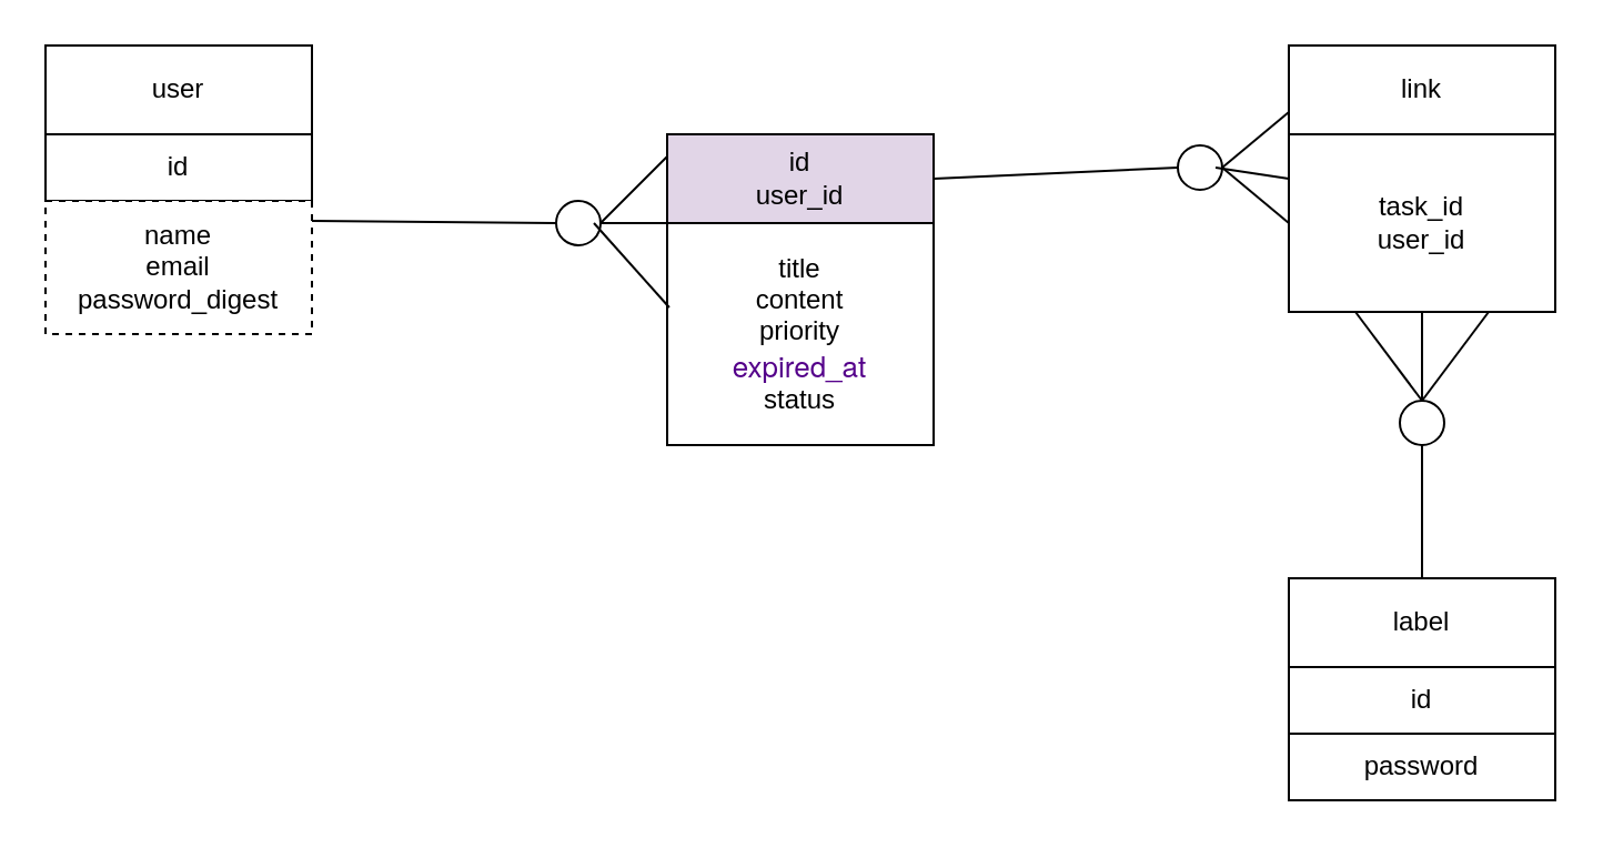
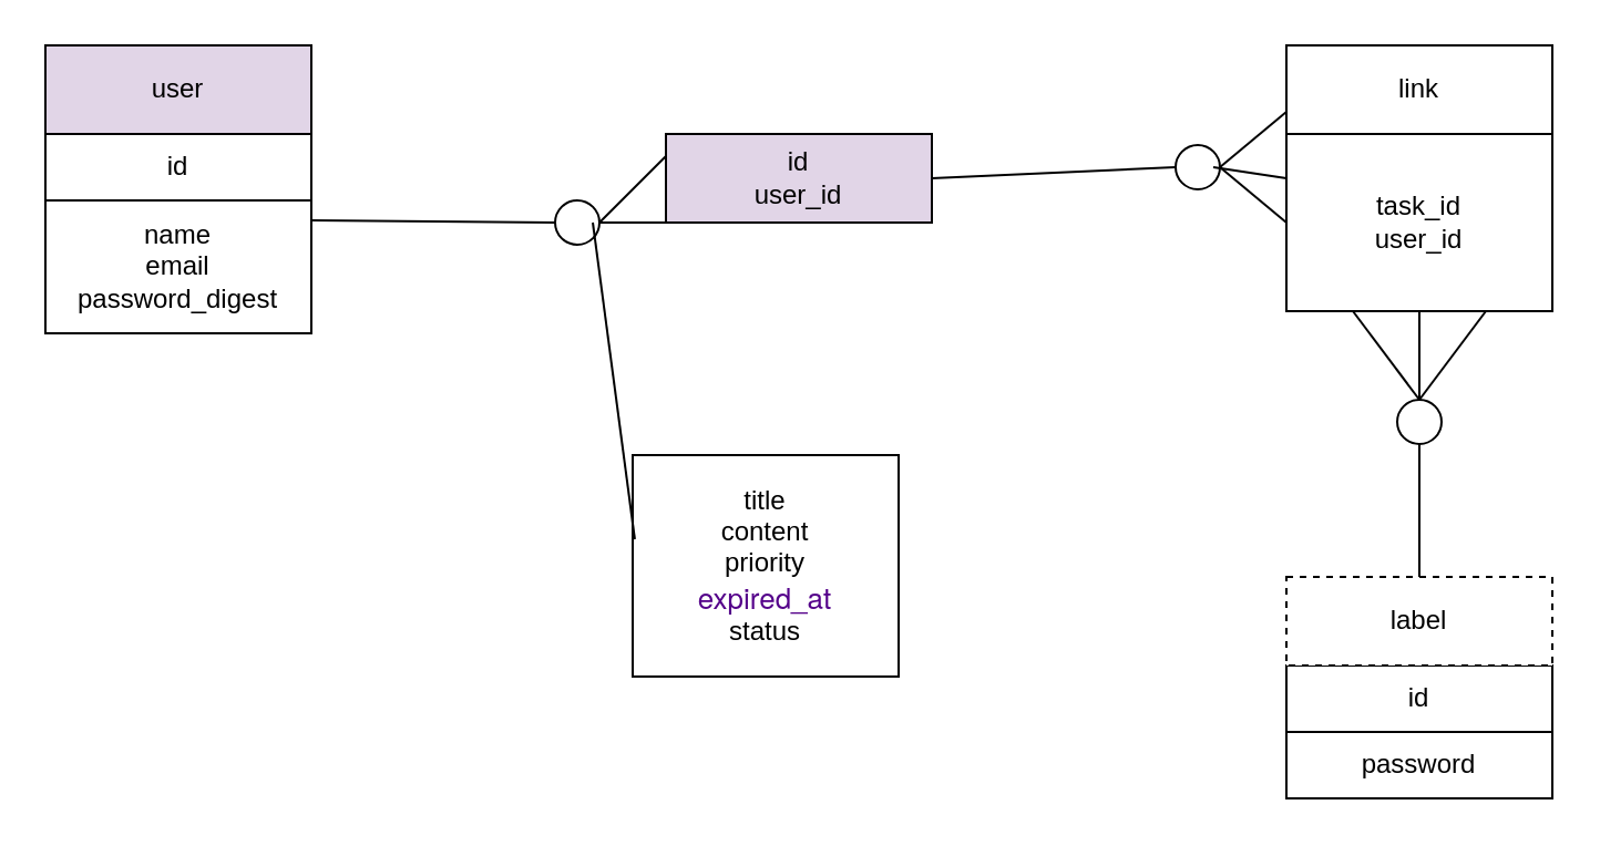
- <mxCell id="2" value="user" style="rounded=0;whiteSpace=wrap;html=1;shadow=0;" parent="1" vertex="1"><mxGeometry x="20" y="20" width="120" height="40" as="geometry" /></mxCell>
+ <mxCell id="2" value="user" style="rounded=0;whiteSpace=wrap;html=1;shadow=0;fillColor=#e1d5e7;" parent="1" vertex="1"><mxGeometry x="20" y="20" width="120" height="40" as="geometry" /></mxCell>
- <mxCell id="4" value="name&lt;br&gt;email&lt;br&gt;password_digest" style="rounded=0;whiteSpace=wrap;html=1;shadow=0;dashed=1;" parent="1" vertex="1"><mxGeometry x="20" y="90" width="120" height="60" as="geometry" /></mxCell>
+ <mxCell id="4" value="name&lt;br&gt;email&lt;br&gt;password_digest" style="rounded=0;whiteSpace=wrap;html=1;shadow=0;" parent="1" vertex="1"><mxGeometry x="20" y="90" width="120" height="60" as="geometry" /></mxCell>
- <mxCell id="10" value="title&lt;br&gt;content&lt;br&gt;priority&lt;br&gt;&lt;p class=&quot;p1&quot; style=&quot;margin: 0px ; font-stretch: normal ; font-size: 13px ; line-height: normal ; font-family: &amp;#34;helvetica neue&amp;#34; ; color: rgb(84 , 0 , 138)&quot;&gt;&lt;/p&gt;&lt;span style=&quot;color: rgb(84 , 0 , 138) ; font-family: &amp;#34;helvetica neue&amp;#34; ; font-size: 13px&quot;&gt;expired_at&lt;br&gt;&lt;/span&gt;status" style="rounded=0;whiteSpace=wrap;html=1;shadow=0;" parent="1" vertex="1"><mxGeometry x="300" y="100" width="120" height="100" as="geometry" /></mxCell>
+ <mxCell id="10" value="title&lt;br&gt;content&lt;br&gt;priority&lt;br&gt;&lt;p class=&quot;p1&quot; style=&quot;margin: 0px ; font-stretch: normal ; font-size: 13px ; line-height: normal ; font-family: &amp;#34;helvetica neue&amp;#34; ; color: rgb(84 , 0 , 138)&quot;&gt;&lt;/p&gt;&lt;span style=&quot;color: rgb(84 , 0 , 138) ; font-family: &amp;#34;helvetica neue&amp;#34; ; font-size: 13px&quot;&gt;expired_at&lt;br&gt;&lt;/span&gt;status" style="rounded=0;whiteSpace=wrap;html=1;shadow=0;" parent="1" vertex="1"><mxGeometry x="285" y="205" width="120" height="100" as="geometry" /></mxCell>
- <mxCell id="7" value="label" style="rounded=0;whiteSpace=wrap;html=1;shadow=0;" parent="1" vertex="1"><mxGeometry x="580" y="260" width="120" height="40" as="geometry" /></mxCell>
+ <mxCell id="7" value="label" style="rounded=0;whiteSpace=wrap;html=1;shadow=0;dashed=1;" parent="1" vertex="1"><mxGeometry x="580" y="260" width="120" height="40" as="geometry" /></mxCell>
